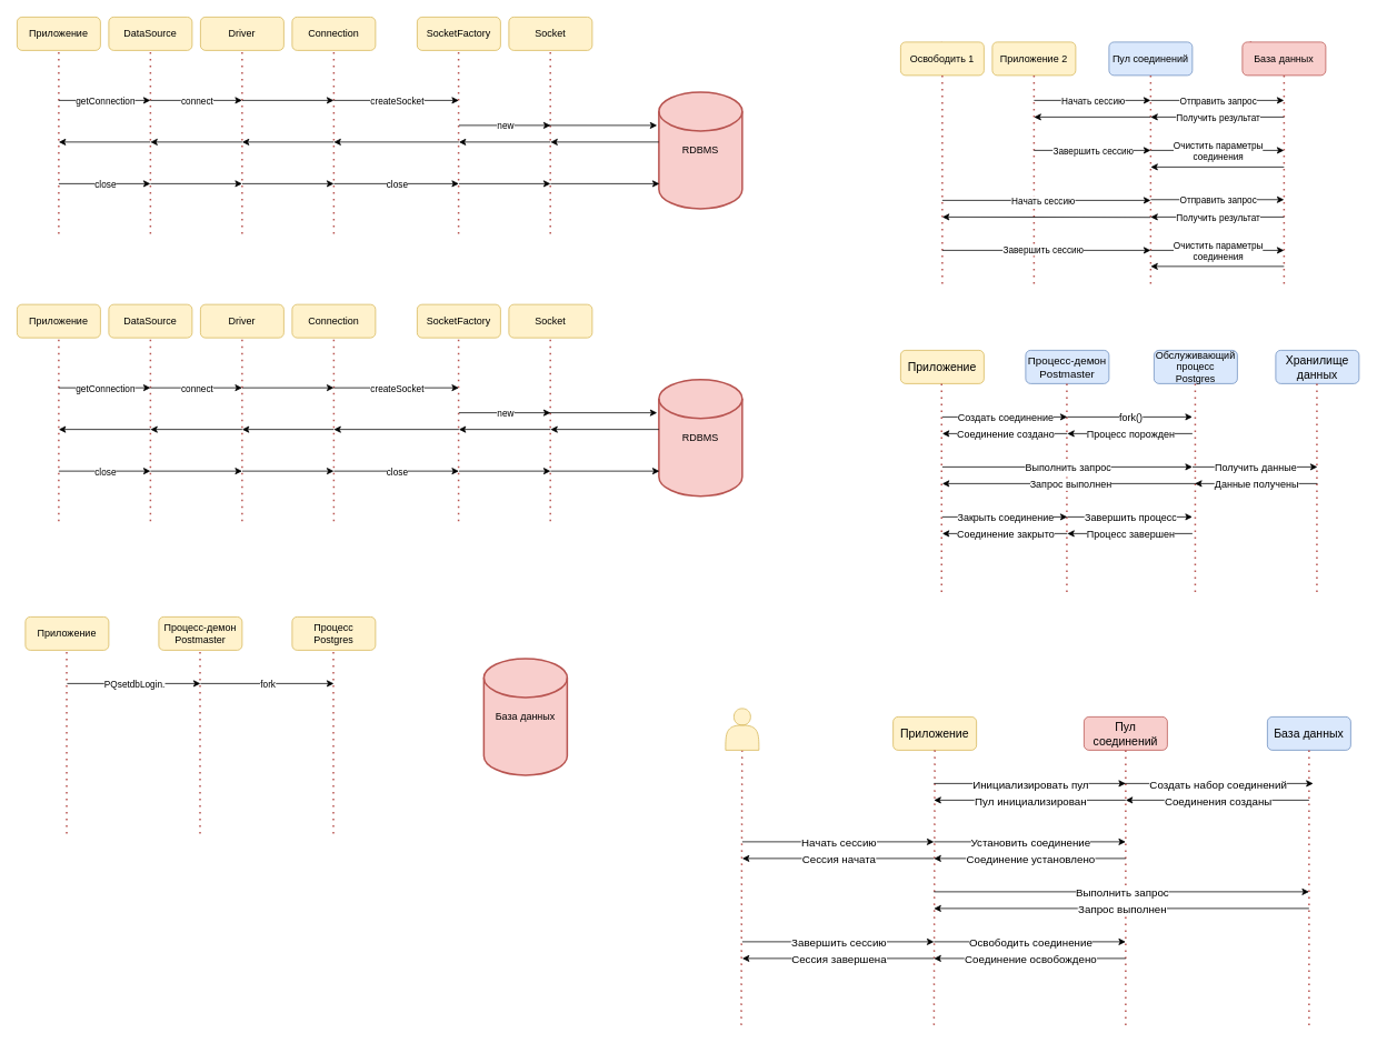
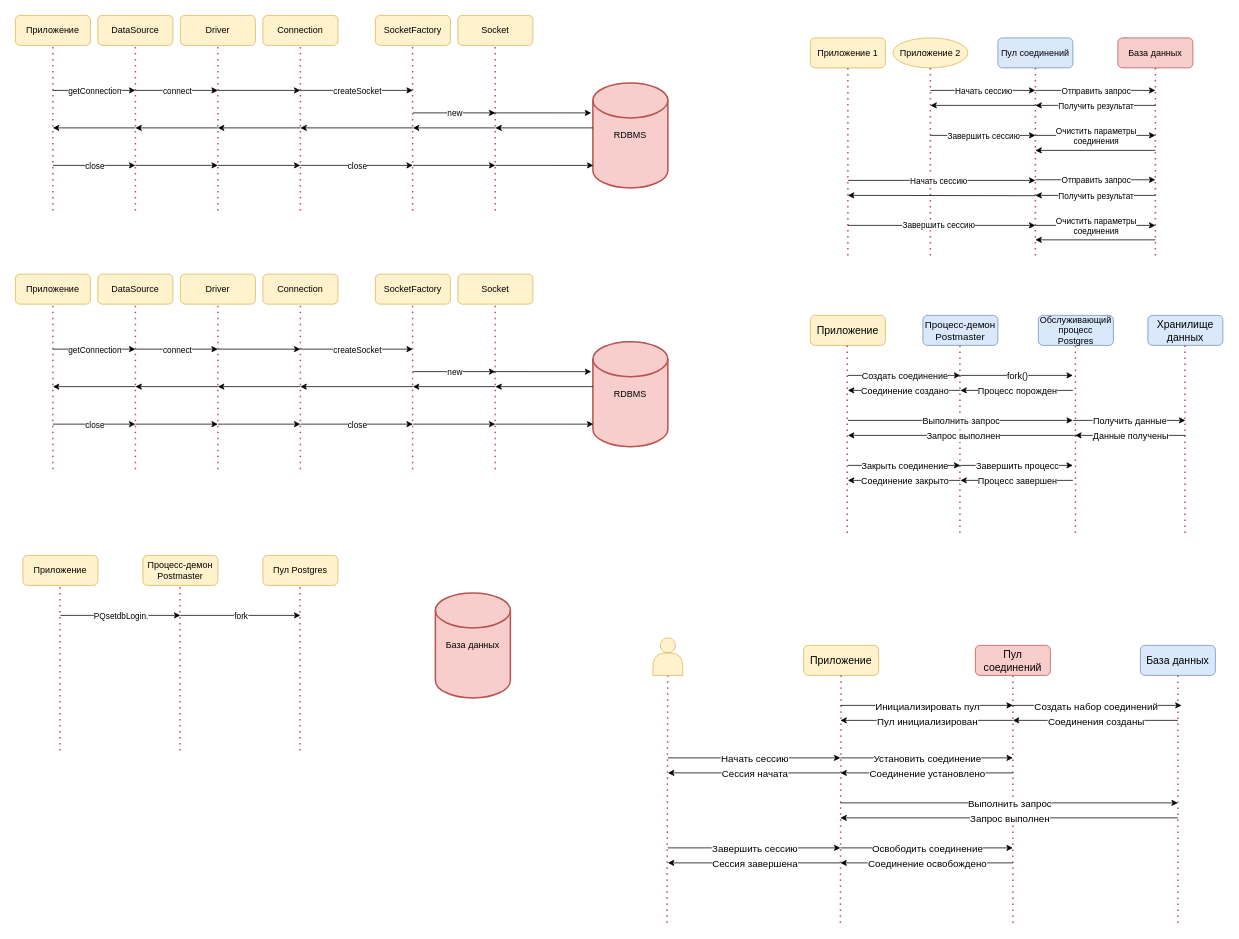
- <mxCell id="95" value="Освободить 1" style="rounded=1;whiteSpace=wrap;html=1;fillColor=#fff2cc;strokeColor=#d6b656;" parent="1" vertex="1"><mxGeometry x="1080" y="50" width="100" height="40" as="geometry" /></mxCell>
+ <mxCell id="95" value="Приложение 1" style="rounded=1;whiteSpace=wrap;html=1;fillColor=#fff2cc;strokeColor=#d6b656;" parent="1" vertex="1"><mxGeometry x="1080" y="50" width="100" height="40" as="geometry" /></mxCell>
- <mxCell id="39" value="Приложение 2" style="rounded=1;whiteSpace=wrap;html=1;fillColor=#fff2cc;strokeColor=#d6b656;" parent="1" vertex="1"><mxGeometry x="1190" y="50" width="100" height="40" as="geometry" /></mxCell>
+ <mxCell id="39" value="Приложение 2" style="ellipse;whiteSpace=wrap;html=1;fillColor=#fff2cc;strokeColor=#d6b656;" parent="1" vertex="1"><mxGeometry x="1190" y="50" width="100" height="40" as="geometry" /></mxCell>
- <mxCell id="84" value="Процесс Postgres" style="rounded=1;whiteSpace=wrap;html=1;fillColor=#fff2cc;strokeColor=#d6b656;" parent="1" vertex="1"><mxGeometry x="350" y="740" width="100" height="40" as="geometry" /></mxCell>
+ <mxCell id="84" value="Пул Postgres" style="rounded=1;whiteSpace=wrap;html=1;fillColor=#fff2cc;strokeColor=#d6b656;" parent="1" vertex="1"><mxGeometry x="350" y="740" width="100" height="40" as="geometry" /></mxCell>
